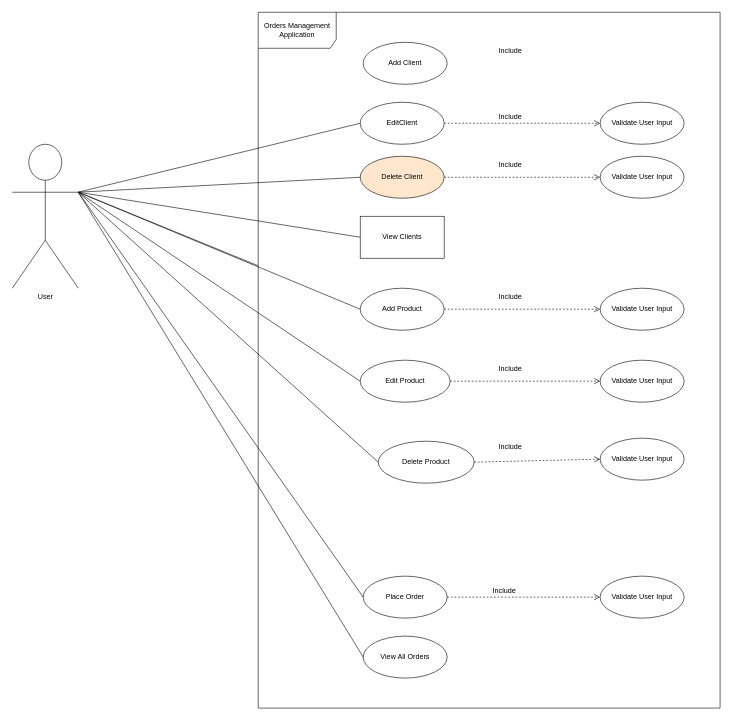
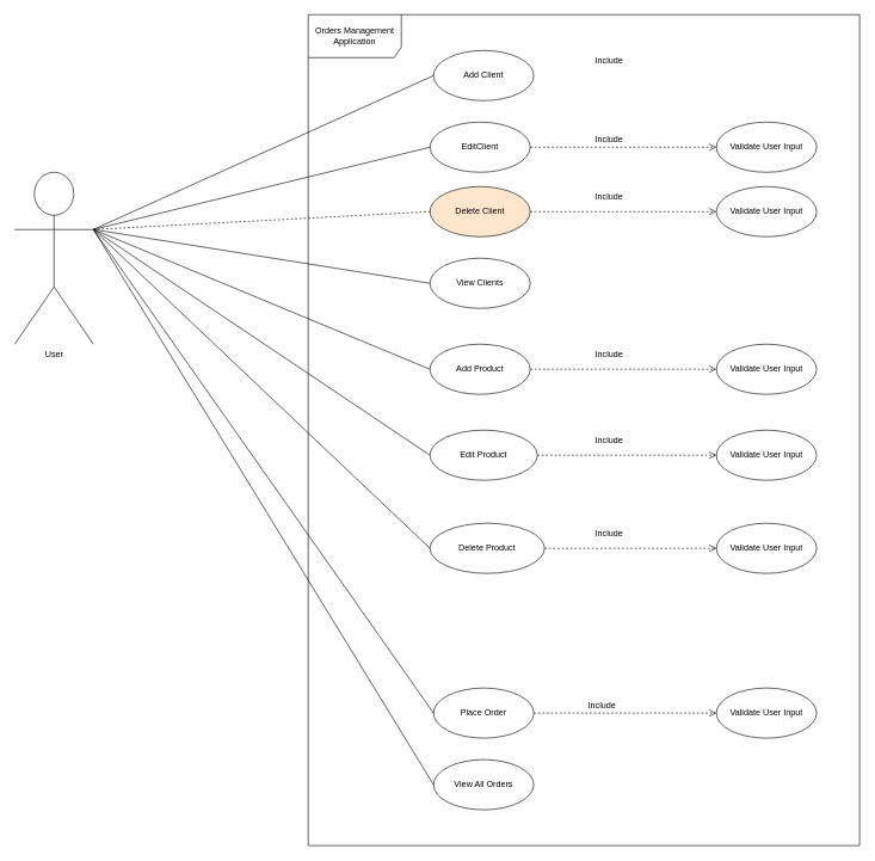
- <mxCell id="15" value="" style="endArrow=none;html=1;rounded=0;entryX=0;entryY=0.5;entryDx=0;entryDy=0;exitX=1;exitY=0.333;exitDx=0;exitDy=0;exitPerimeter=0;" edge="1" parent="1" source="9" target="8"><mxGeometry width="50" height="50" relative="1" as="geometry"><mxPoint x="190" y="360" as="sourcePoint" /><mxPoint x="610" y="215" as="targetPoint" /></mxGeometry></mxCell>
+ <mxCell id="15" value="" style="endArrow=none;html=1;rounded=0;entryX=0;entryY=0.5;entryDx=0;entryDy=0;exitX=1;exitY=0.333;exitDx=0;exitDy=0;exitPerimeter=0;dashed=1;" edge="1" parent="1" source="9" target="8"><mxGeometry width="50" height="50" relative="1" as="geometry"><mxPoint x="190" y="360" as="sourcePoint" /><mxPoint x="610" y="215" as="targetPoint" /></mxGeometry></mxCell>
- <mxCell id="7" value="View Clients" style="whiteSpace=wrap;html=1;rounded=0;" vertex="1" parent="1"><mxGeometry x="600" y="360" width="140" height="70" as="geometry" /></mxCell>
+ <mxCell id="7" value="View Clients" style="ellipse;whiteSpace=wrap;html=1;" vertex="1" parent="1"><mxGeometry x="600" y="360" width="140" height="70" as="geometry" /></mxCell>
- <mxCell id="13" value="" style="endArrow=none;html=1;rounded=0;exitX=1;exitY=0.333;exitDx=0;exitDy=0;exitPerimeter=0;" edge="1" parent="1" source="9" target="2"><mxGeometry width="50" height="50" relative="1" as="geometry"><mxPoint x="140" y="340" as="sourcePoint" /><mxPoint x="610" y="15" as="targetPoint" /></mxGeometry></mxCell>
+ <mxCell id="13" value="" style="endArrow=none;html=1;rounded=0;entryX=0;entryY=0.5;entryDx=0;entryDy=0;exitX=1;exitY=0.333;exitDx=0;exitDy=0;exitPerimeter=0;" edge="1" parent="1" source="9" target="3"><mxGeometry width="50" height="50" relative="1" as="geometry"><mxPoint x="140" y="340" as="sourcePoint" /><mxPoint x="610" y="15" as="targetPoint" /></mxGeometry></mxCell>
- <mxCell id="5" value="Delete Product" style="ellipse;whiteSpace=wrap;html=1;" vertex="1" parent="1"><mxGeometry x="630" y="735" width="160" height="70" as="geometry" /></mxCell>
+ <mxCell id="5" value="Delete Product" style="ellipse;whiteSpace=wrap;html=1;" vertex="1" parent="1"><mxGeometry x="600" y="730" width="160" height="70" as="geometry" /></mxCell>
